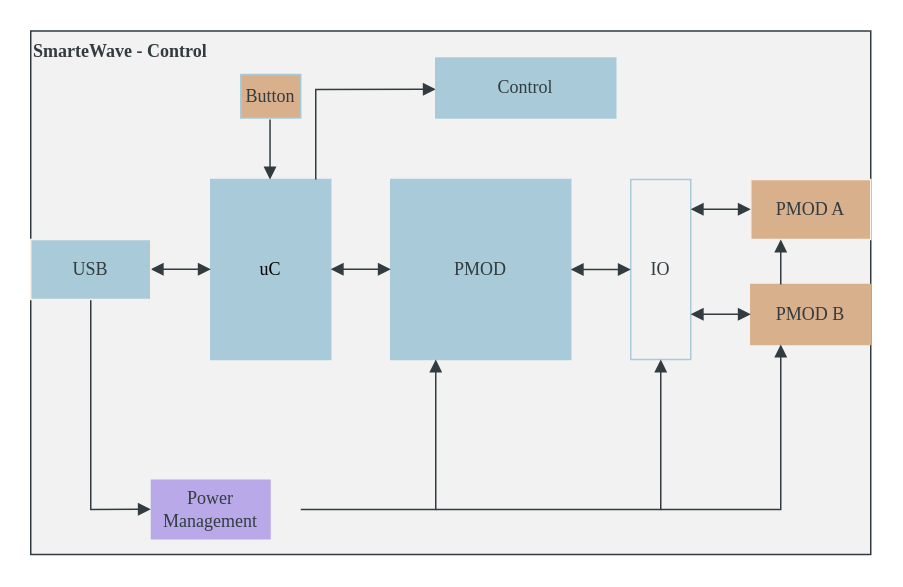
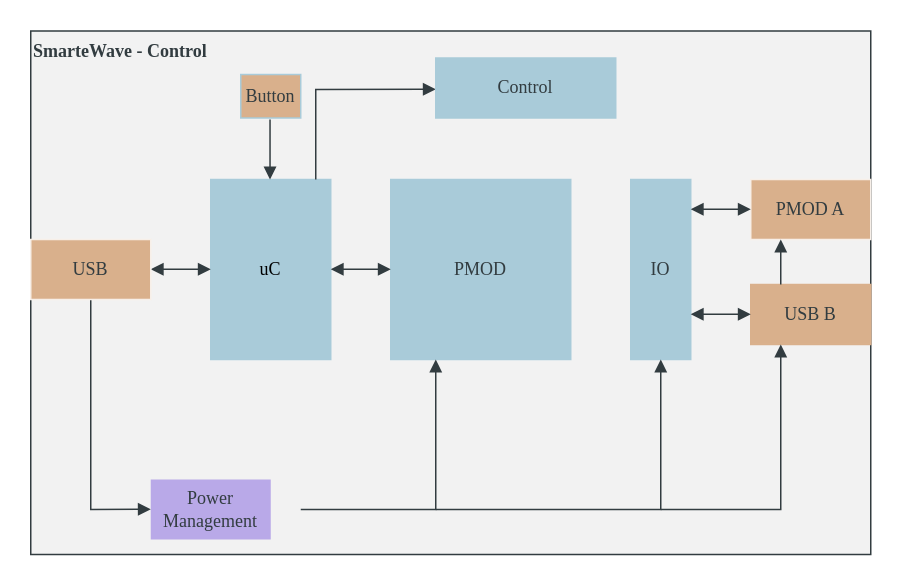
- <mxCell id="17" value="USB" style="rounded=0;whiteSpace=wrap;html=1;fillColor=#a9cbd9;strokeColor=#F7EFE8;fontColor=#323C40;fontFamily=Calibri;" parent="1" vertex="1"><mxGeometry x="20" y="159" width="80" height="40" as="geometry" /></mxCell>
+ <mxCell id="17" value="USB" style="rounded=0;whiteSpace=wrap;html=1;fillColor=#D9B08C;strokeColor=#F7EFE8;fontColor=#323C40;fontFamily=Calibri;" parent="1" vertex="1"><mxGeometry x="20" y="159" width="80" height="40" as="geometry" /></mxCell>
- <mxCell id="10" value="" style="endArrow=block;startArrow=block;html=1;rounded=0;strokeColor=#323C40;startFill=1;endFill=1;entryX=0;entryY=0.5;entryDx=0;entryDy=0;exitX=1;exitY=0.5;exitDx=0;exitDy=0;" parent="1" source="3" target="4" edge="1"><mxGeometry width="50" height="50" relative="1" as="geometry"><mxPoint x="360" y="279" as="sourcePoint" /><mxPoint x="410" y="229" as="targetPoint" /></mxGeometry></mxCell>
- <mxCell id="4" value="IO" style="rounded=0;whiteSpace=wrap;html=1;fillColor=#f2f2f2;strokeColor=#a9cbd9;fontColor=#323C40;fontFamily=Calibri;" parent="1" vertex="1"><mxGeometry x="420" y="119" width="40" height="120" as="geometry" /></mxCell>
+ <mxCell id="4" value="IO" style="rounded=0;whiteSpace=wrap;html=1;fillColor=#A9CBD9;strokeColor=#a9cbd9;fontColor=#323C40;fontFamily=Calibri;" parent="1" vertex="1"><mxGeometry x="420" y="119" width="40" height="120" as="geometry" /></mxCell>
- <mxCell id="8" value="PMOD B" style="rounded=0;whiteSpace=wrap;html=1;fillColor=#D9B08C;strokeColor=#D9B08C;fontColor=#323C40;fontFamily=Calibri;" parent="1" vertex="1"><mxGeometry x="500" y="189" width="80" height="40" as="geometry" /></mxCell>
+ <mxCell id="8" value="USB B" style="rounded=0;whiteSpace=wrap;html=1;fillColor=#D9B08C;strokeColor=#D9B08C;fontColor=#323C40;fontFamily=Calibri;" parent="1" vertex="1"><mxGeometry x="500" y="189" width="80" height="40" as="geometry" /></mxCell>
